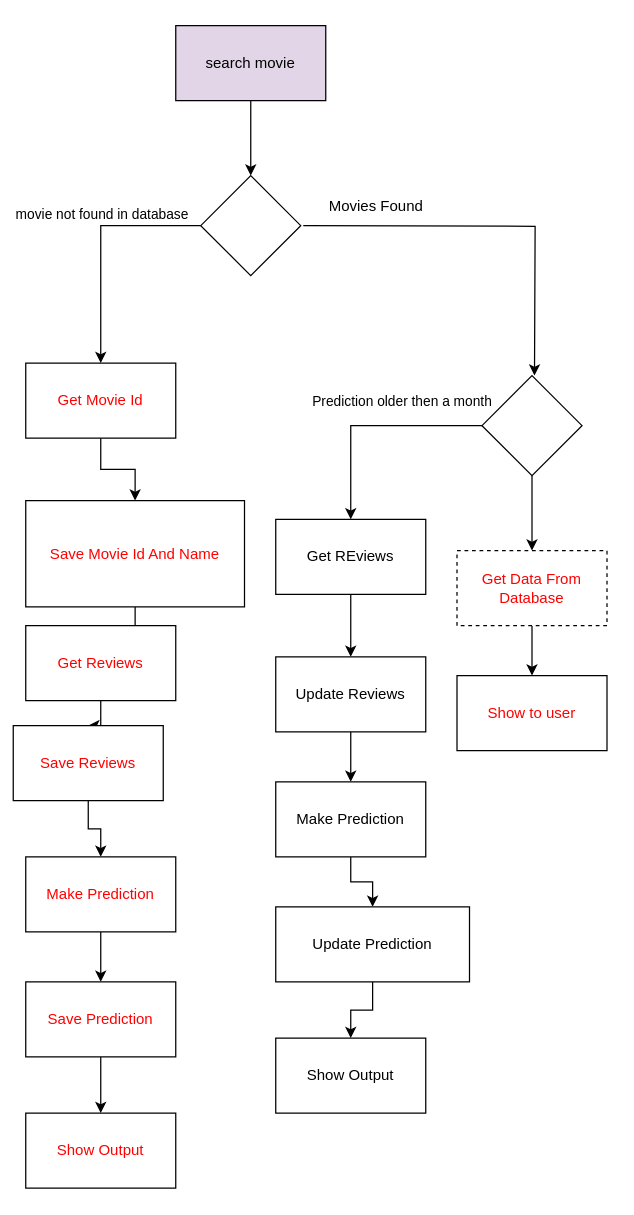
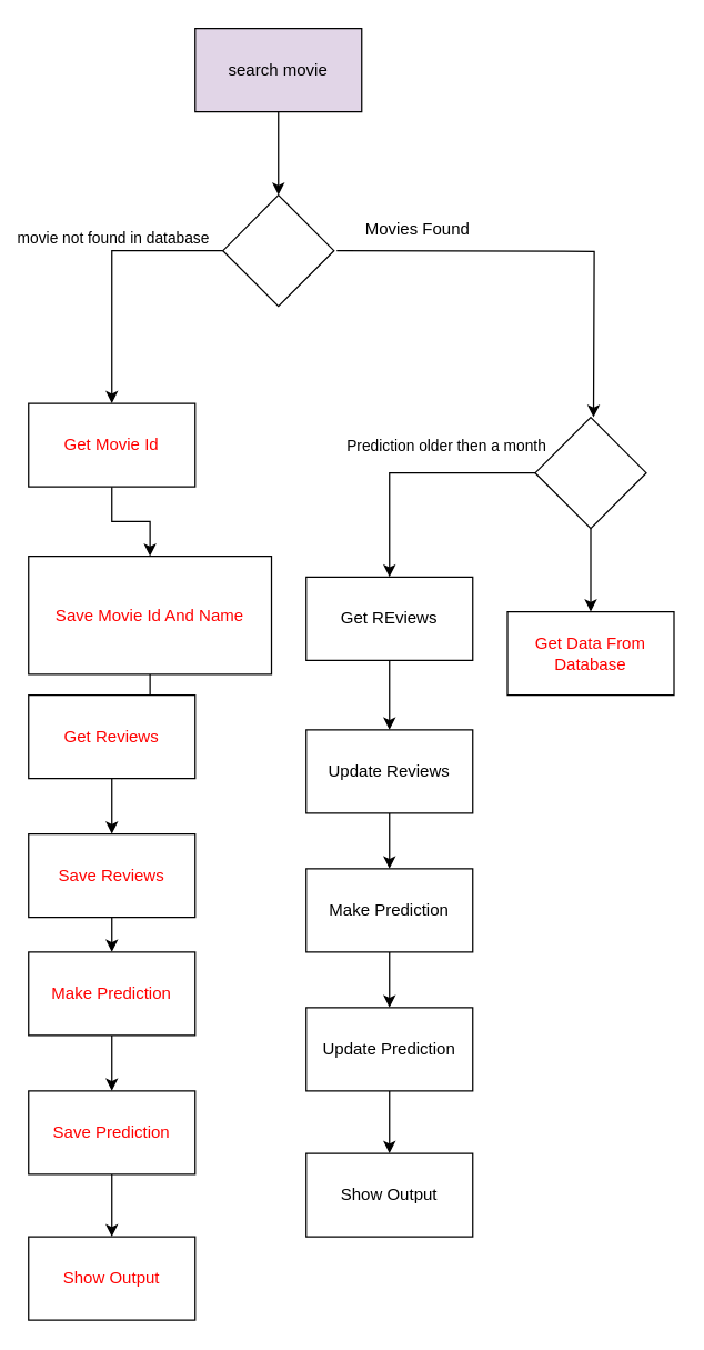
- <mxCell id="21" value="&lt;font color=&quot;#ff0000&quot;&gt;Get Data From Database&lt;/font&gt;" style="rounded=0;whiteSpace=wrap;html=1;dashed=1;" parent="1" vertex="1"><mxGeometry x="365" y="440" width="120" height="60" as="geometry" /></mxCell>
+ <mxCell id="21" value="&lt;font color=&quot;#ff0000&quot;&gt;Get Data From Database&lt;/font&gt;" style="rounded=0;whiteSpace=wrap;html=1;" parent="1" vertex="1"><mxGeometry x="365" y="440" width="120" height="60" as="geometry" /></mxCell>
- <mxCell id="20" style="edgeStyle=orthogonalEdgeStyle;rounded=0;orthogonalLoop=1;jettySize=auto;html=1;" parent="1" source="21" target="22" edge="1"><mxGeometry relative="1" as="geometry" /></mxCell>
- <mxCell id="22" value="&lt;font color=&quot;#ff0000&quot;&gt;Show to user&lt;/font&gt;" style="rounded=0;whiteSpace=wrap;html=1;" parent="1" vertex="1"><mxGeometry x="365" y="540" width="120" height="60" as="geometry" /></mxCell>
- <mxCell id="15" value="&lt;font color=&quot;#ff0000&quot;&gt;Save Reviews&lt;/font&gt;" style="rounded=0;whiteSpace=wrap;html=1;" parent="1" vertex="1"><mxGeometry x="10" y="580" width="120" height="60" as="geometry" /></mxCell>
+ <mxCell id="15" value="&lt;font color=&quot;#ff0000&quot;&gt;Save Reviews&lt;/font&gt;" style="rounded=0;whiteSpace=wrap;html=1;" parent="1" vertex="1"><mxGeometry x="20" y="600" width="120" height="60" as="geometry" /></mxCell>
- <mxCell id="30" value="Update Prediction" style="rounded=0;whiteSpace=wrap;html=1;" parent="1" vertex="1"><mxGeometry x="220" y="725" width="155" height="60" as="geometry" /></mxCell>
+ <mxCell id="30" value="Update Prediction" style="rounded=0;whiteSpace=wrap;html=1;" parent="1" vertex="1"><mxGeometry x="220" y="725" width="120" height="60" as="geometry" /></mxCell>
